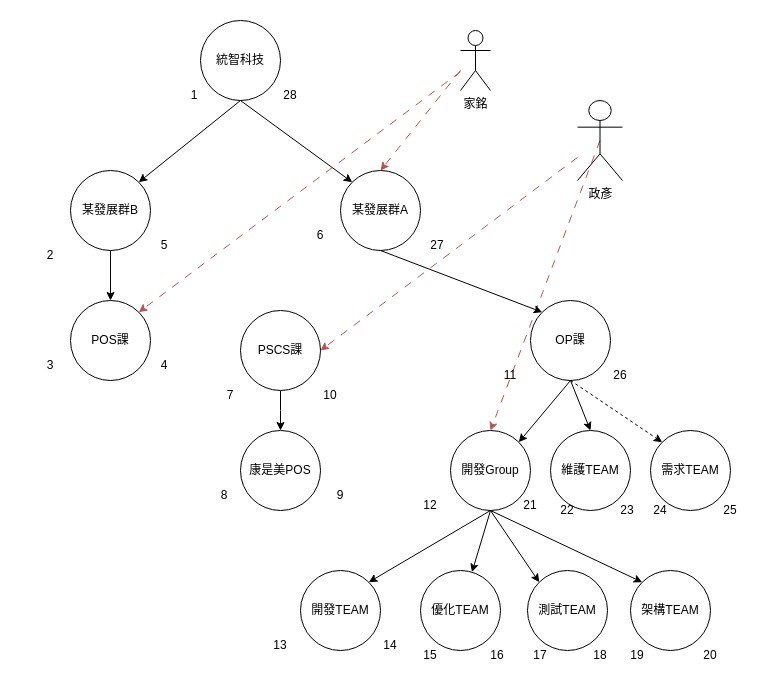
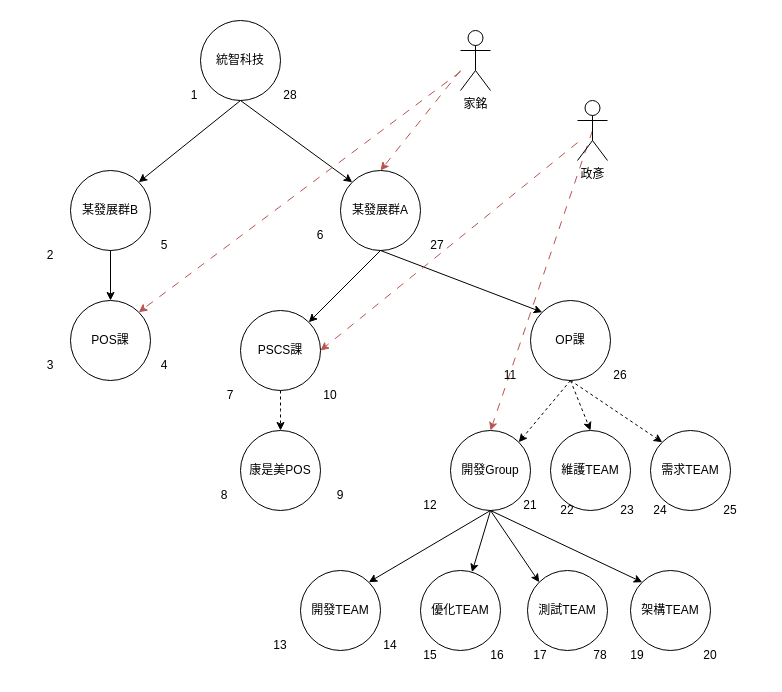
- <mxCell id="61" value="政彥" style="shape=umlActor;verticalLabelPosition=bottom;verticalAlign=top;html=1;outlineConnect=0;" vertex="1" parent="1"><mxGeometry x="577" y="100" width="45" height="80" as="geometry" /></mxCell>
+ <mxCell id="61" value="政彥" style="shape=umlActor;verticalLabelPosition=bottom;verticalAlign=top;html=1;outlineConnect=0;" vertex="1" parent="1"><mxGeometry x="577" y="100" width="30" height="60" as="geometry" /></mxCell>
+ <mxCell id="20" value="" style="endArrow=classic;html=1;rounded=0;exitX=0.5;exitY=1;exitDx=0;exitDy=0;entryX=1;entryY=0;entryDx=0;entryDy=0;" parent="1" source="5" target="7" edge="1"><mxGeometry width="50" height="50" relative="1" as="geometry"><mxPoint x="250" y="110" as="sourcePoint" /><mxPoint x="362" y="192" as="targetPoint" /></mxGeometry></mxCell>
- <mxCell id="24" value="" style="endArrow=classic;html=1;rounded=0;exitX=0.5;exitY=1;exitDx=0;exitDy=0;entryX=0.5;entryY=0;entryDx=0;entryDy=0;" parent="1" source="8" target="11" edge="1"><mxGeometry width="50" height="50" relative="1" as="geometry"><mxPoint x="580" y="390" as="sourcePoint" /><mxPoint x="528" y="452" as="targetPoint" /></mxGeometry></mxCell>
+ <mxCell id="24" value="" style="endArrow=classic;html=1;rounded=0;exitX=0.5;exitY=1;exitDx=0;exitDy=0;entryX=0.5;entryY=0;entryDx=0;entryDy=0;dashed=1;" parent="1" source="8" target="11" edge="1"><mxGeometry width="50" height="50" relative="1" as="geometry"><mxPoint x="580" y="390" as="sourcePoint" /><mxPoint x="528" y="452" as="targetPoint" /></mxGeometry></mxCell>
- <mxCell id="22" value="" style="endArrow=classic;html=1;rounded=0;exitX=0.5;exitY=1;exitDx=0;exitDy=0;" parent="1" source="7" target="9" edge="1"><mxGeometry width="50" height="50" relative="1" as="geometry"><mxPoint x="390" y="260" as="sourcePoint" /><mxPoint x="318" y="332" as="targetPoint" /><Array as="points"><mxPoint x="280" y="410" /></Array></mxGeometry></mxCell>
+ <mxCell id="22" value="" style="endArrow=classic;html=1;rounded=0;exitX=0.5;exitY=1;exitDx=0;exitDy=0;dashed=1;" parent="1" source="7" target="9" edge="1"><mxGeometry width="50" height="50" relative="1" as="geometry"><mxPoint x="390" y="260" as="sourcePoint" /><mxPoint x="318" y="332" as="targetPoint" /><Array as="points"><mxPoint x="280" y="410" /></Array></mxGeometry></mxCell>
- <mxCell id="23" value="" style="endArrow=classic;html=1;rounded=0;exitX=0.5;exitY=1;exitDx=0;exitDy=0;entryX=1;entryY=0;entryDx=0;entryDy=0;" parent="1" source="8" target="10" edge="1"><mxGeometry width="50" height="50" relative="1" as="geometry"><mxPoint x="580" y="510" as="sourcePoint" /><mxPoint x="630" y="460" as="targetPoint" /></mxGeometry></mxCell>
+ <mxCell id="23" value="" style="endArrow=classic;html=1;rounded=0;exitX=0.5;exitY=1;exitDx=0;exitDy=0;entryX=1;entryY=0;entryDx=0;entryDy=0;dashed=1;" parent="1" source="8" target="10" edge="1"><mxGeometry width="50" height="50" relative="1" as="geometry"><mxPoint x="580" y="510" as="sourcePoint" /><mxPoint x="630" y="460" as="targetPoint" /></mxGeometry></mxCell>
- <mxCell id="47" value="18" style="text;html=1;strokeColor=none;fillColor=none;align=center;verticalAlign=middle;whiteSpace=wrap;rounded=0;" parent="1" vertex="1"><mxGeometry x="570" y="640" width="60" height="30" as="geometry" /></mxCell>
+ <mxCell id="47" value="78" style="text;html=1;strokeColor=none;fillColor=none;align=center;verticalAlign=middle;whiteSpace=wrap;rounded=0;" parent="1" vertex="1"><mxGeometry x="570" y="640" width="60" height="30" as="geometry" /></mxCell>
